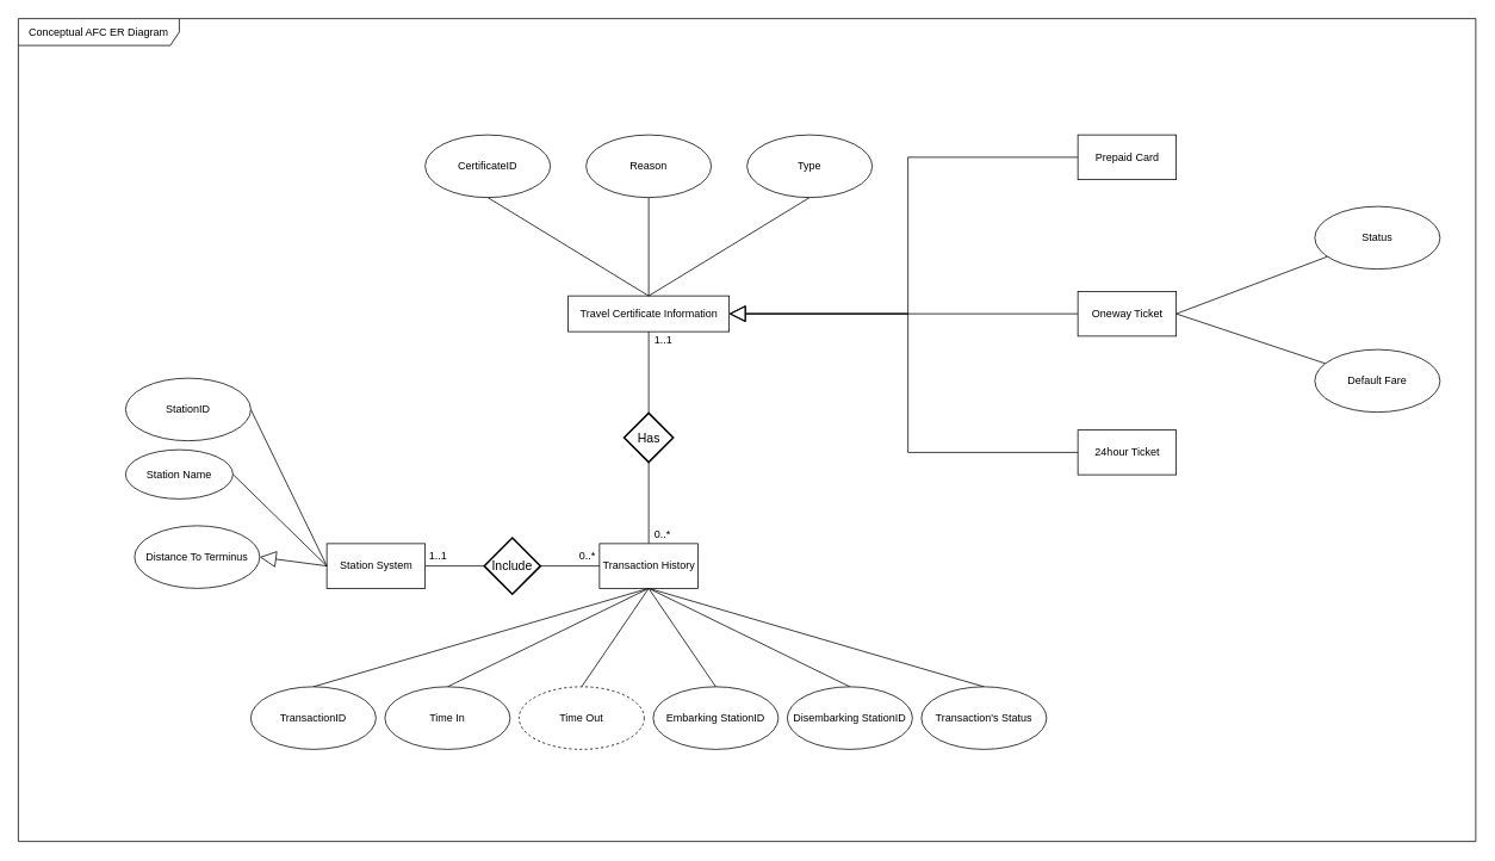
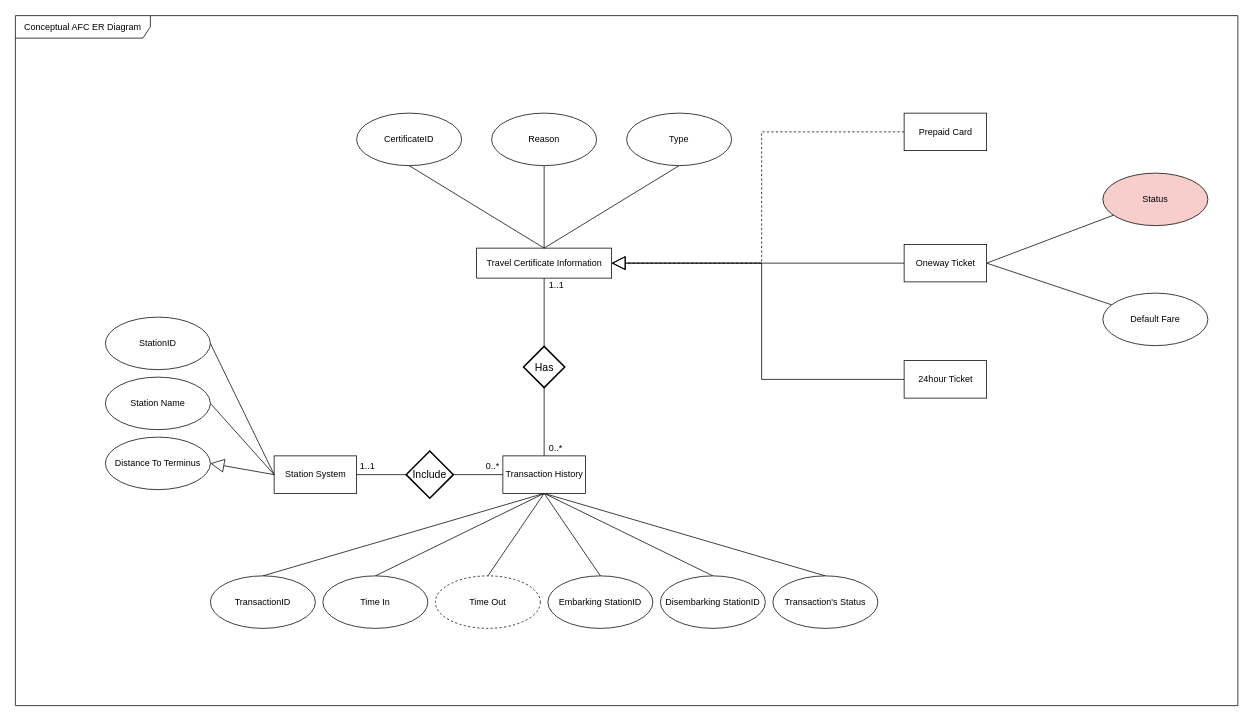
- <mxCell id="14" style="edgeStyle=orthogonalEdgeStyle;rounded=0;orthogonalLoop=1;jettySize=auto;html=1;exitX=0;exitY=0.5;exitDx=0;exitDy=0;entryX=1;entryY=0.5;entryDx=0;entryDy=0;startArrow=none;startFill=0;endArrow=block;endFill=0;strokeColor=#000000;endSize=16;" parent="1" source="15" target="6" edge="1"><mxGeometry relative="1" as="geometry" /></mxCell>
+ <mxCell id="14" style="edgeStyle=orthogonalEdgeStyle;rounded=0;orthogonalLoop=1;jettySize=auto;html=1;exitX=0;exitY=0.5;exitDx=0;exitDy=0;entryX=1;entryY=0.5;entryDx=0;entryDy=0;startArrow=none;startFill=0;endArrow=block;endFill=0;strokeColor=#000000;endSize=16;dashed=1;" parent="1" source="15" target="6" edge="1"><mxGeometry relative="1" as="geometry" /></mxCell>
- <mxCell id="22" value="Status" style="ellipse;whiteSpace=wrap;html=1;" parent="1" vertex="1"><mxGeometry x="1470" y="230" width="140" height="70" as="geometry" /></mxCell>
+ <mxCell id="22" value="Status" style="ellipse;whiteSpace=wrap;html=1;fillColor=#f8cecc;" parent="1" vertex="1"><mxGeometry x="1470" y="230" width="140" height="70" as="geometry" /></mxCell>
- <mxCell id="41" value="Station Name" style="ellipse;whiteSpace=wrap;html=1;" parent="1" vertex="1"><mxGeometry x="140" y="502" width="120" height="55" as="geometry" /></mxCell>
+ <mxCell id="41" value="Station Name" style="ellipse;whiteSpace=wrap;html=1;" parent="1" vertex="1"><mxGeometry x="140" y="502" width="140" height="70" as="geometry" /></mxCell>
- <mxCell id="42" value="Distance To Terminus" style="ellipse;whiteSpace=wrap;html=1;" parent="1" vertex="1"><mxGeometry x="150" y="587" width="140" height="70" as="geometry" /></mxCell>
+ <mxCell id="42" value="Distance To Terminus" style="ellipse;whiteSpace=wrap;html=1;" parent="1" vertex="1"><mxGeometry x="140" y="582" width="140" height="70" as="geometry" /></mxCell>
